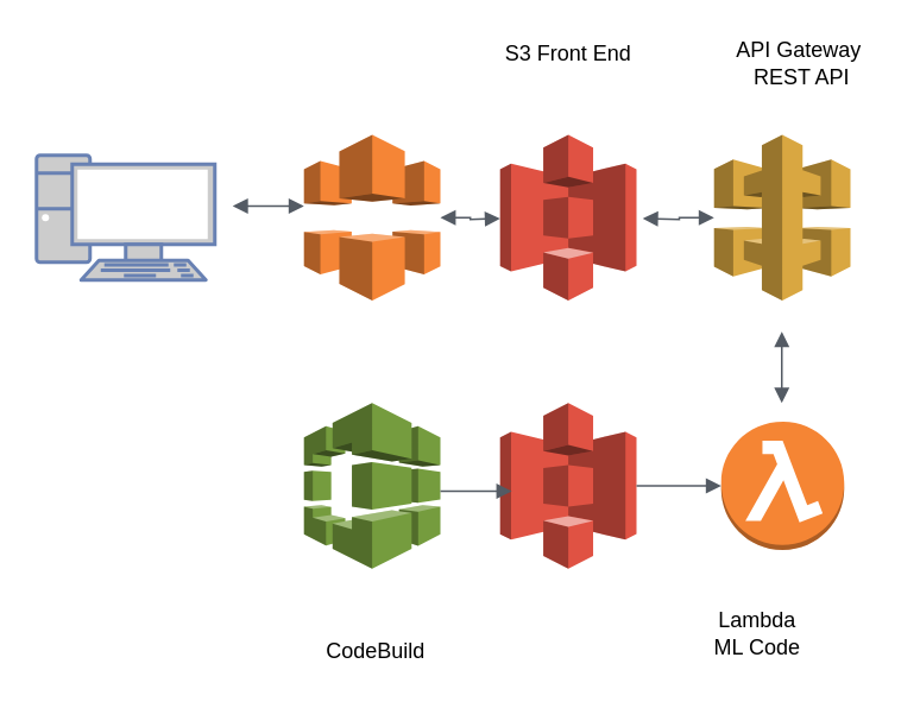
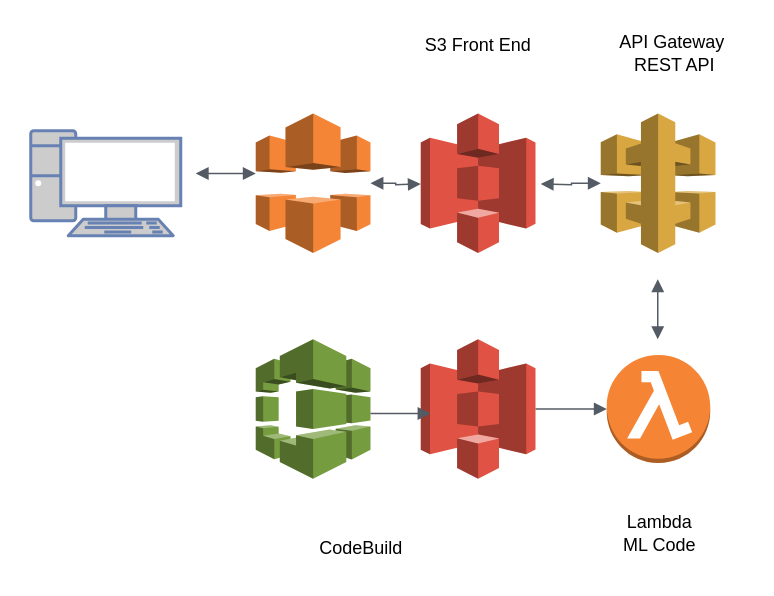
- <mxCell id="16" value="Lambda &lt;br&gt;ML Code" style="text;html=1;resizable=0;autosize=1;align=center;verticalAlign=middle;points=[];fillColor=none;strokeColor=none;rounded=0;" vertex="1" parent="1"><mxGeometry x="393.5" y="340" width="60" height="30" as="geometry" /></mxCell>
+ <mxCell id="16" value="Lambda &lt;br&gt;ML Code" style="text;html=1;resizable=0;autosize=1;align=center;verticalAlign=middle;points=[];fillColor=none;strokeColor=none;rounded=0;" vertex="1" parent="1"><mxGeometry x="408.5" y="340" width="60" height="30" as="geometry" /></mxCell>
- <mxCell id="15" value="CodeBuild" style="text;html=1;resizable=0;autosize=1;align=center;verticalAlign=middle;points=[];fillColor=none;strokeColor=none;rounded=0;" vertex="1" parent="1"><mxGeometry x="175" y="355" width="70" height="20" as="geometry" /></mxCell>
+ <mxCell id="15" value="CodeBuild" style="text;html=1;resizable=0;autosize=1;align=center;verticalAlign=middle;points=[];fillColor=none;strokeColor=none;rounded=0;" vertex="1" parent="1"><mxGeometry x="205" y="355" width="70" height="20" as="geometry" /></mxCell>
